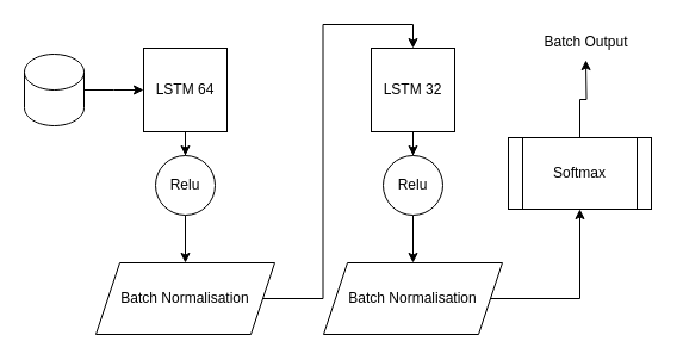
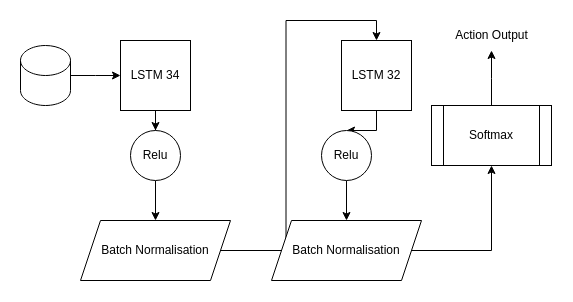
- <mxCell id="18" value="Batch Output" style="text;html=1;align=center;verticalAlign=middle;resizable=0;points=[];autosize=1;strokeColor=none;fillColor=none;" vertex="1" parent="1"><mxGeometry x="441" y="20" width="100" height="30" as="geometry" /></mxCell>
+ <mxCell id="18" value="Action Output" style="text;html=1;align=center;verticalAlign=middle;resizable=0;points=[];autosize=1;strokeColor=none;fillColor=none;" vertex="1" parent="1"><mxGeometry x="441" y="20" width="100" height="30" as="geometry" /></mxCell>
- <mxCell id="5" value="LSTM 64" style="whiteSpace=wrap;html=1;aspect=fixed;" vertex="1" parent="1"><mxGeometry x="120" y="40" width="70" height="70" as="geometry" /></mxCell>
+ <mxCell id="5" value="LSTM 34" style="whiteSpace=wrap;html=1;aspect=fixed;" vertex="1" parent="1"><mxGeometry x="120" y="40" width="70" height="70" as="geometry" /></mxCell>
- <mxCell id="7" value="LSTM 32" style="whiteSpace=wrap;html=1;aspect=fixed;" vertex="1" parent="1"><mxGeometry x="311" y="40" width="70" height="70" as="geometry" /></mxCell>
+ <mxCell id="7" value="LSTM 32" style="whiteSpace=wrap;html=1;aspect=fixed;" vertex="1" parent="1"><mxGeometry x="341" y="40" width="70" height="70" as="geometry" /></mxCell>
- <mxCell id="17" value="&lt;div&gt;&lt;span style=&quot;font-size: 12px;&quot;&gt;Softmax&lt;/span&gt;&lt;br&gt;&lt;/div&gt;" style="shape=process;whiteSpace=wrap;html=1;backgroundOutline=1;" vertex="1" parent="1"><mxGeometry x="426" y="115" width="120" height="60" as="geometry" /></mxCell>
+ <mxCell id="17" value="&lt;div&gt;&lt;span style=&quot;font-size: 12px;&quot;&gt;Softmax&lt;/span&gt;&lt;br&gt;&lt;/div&gt;" style="shape=process;whiteSpace=wrap;html=1;backgroundOutline=1;" vertex="1" parent="1"><mxGeometry x="431" y="105" width="120" height="60" as="geometry" /></mxCell>
